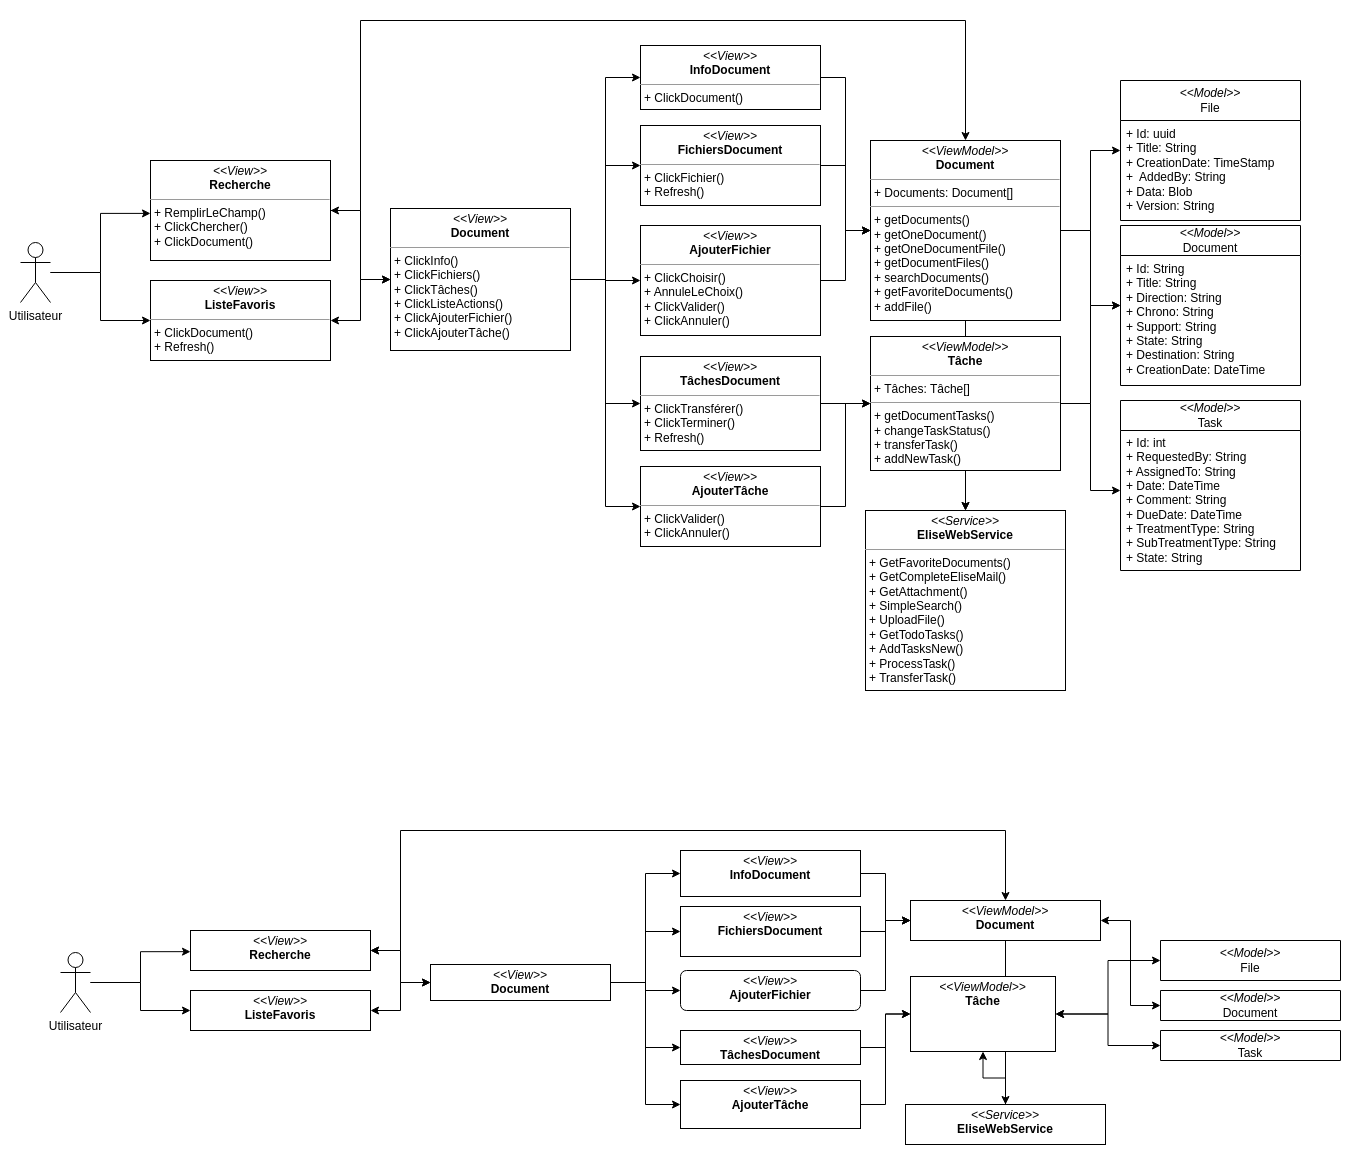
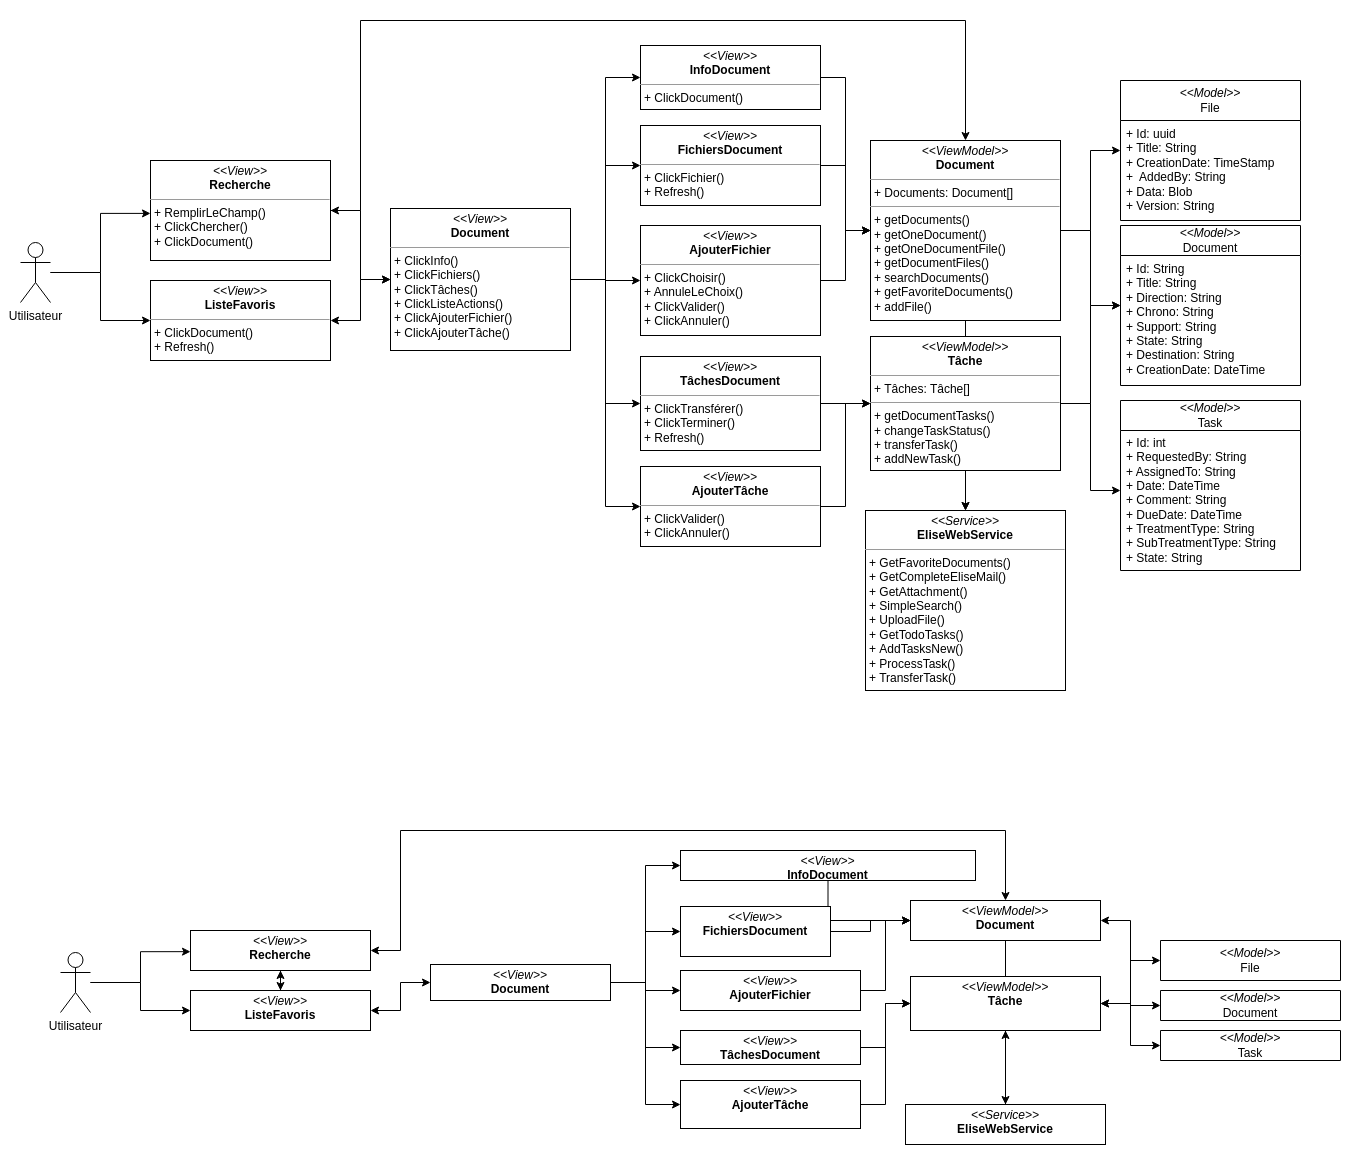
- <mxCell id="56" value="&lt;p style=&quot;margin:0px;margin-top:4px;text-align:center;&quot;&gt;&lt;i&gt;&amp;lt;&amp;lt;View&amp;gt;&amp;gt;&lt;/i&gt;&lt;br&gt;&lt;b&gt;InfoDocument&lt;/b&gt;&lt;/p&gt;&lt;p style=&quot;border-color: var(--border-color); margin: 0px 0px 0px 4px;&quot;&gt;&lt;br&gt;&lt;/p&gt;" style="verticalAlign=top;align=left;overflow=fill;fontSize=12;fontFamily=Helvetica;html=1;whiteSpace=wrap;" parent="1" vertex="1"><mxGeometry x="680" y="850" width="180" height="46" as="geometry" /></mxCell>
+ <mxCell id="56" value="&lt;p style=&quot;margin:0px;margin-top:4px;text-align:center;&quot;&gt;&lt;i&gt;&amp;lt;&amp;lt;View&amp;gt;&amp;gt;&lt;/i&gt;&lt;br&gt;&lt;b&gt;InfoDocument&lt;/b&gt;&lt;/p&gt;&lt;p style=&quot;border-color: var(--border-color); margin: 0px 0px 0px 4px;&quot;&gt;&lt;br&gt;&lt;/p&gt;" style="verticalAlign=top;align=left;overflow=fill;fontSize=12;fontFamily=Helvetica;html=1;whiteSpace=wrap;" parent="1" vertex="1"><mxGeometry x="680" y="850" width="295" height="30" as="geometry" /></mxCell>
- <mxCell id="58" value="&lt;p style=&quot;margin:0px;margin-top:4px;text-align:center;&quot;&gt;&lt;i&gt;&amp;lt;&amp;lt;View&amp;gt;&amp;gt;&lt;/i&gt;&lt;br&gt;&lt;b&gt;FichiersDocument&lt;/b&gt;&lt;/p&gt;&lt;p style=&quot;border-color: var(--border-color); margin: 0px 0px 0px 4px;&quot;&gt;&lt;br&gt;&lt;/p&gt;" style="verticalAlign=top;align=left;overflow=fill;fontSize=12;fontFamily=Helvetica;html=1;whiteSpace=wrap;" parent="1" vertex="1"><mxGeometry x="680" y="906" width="180" height="50" as="geometry" /></mxCell>
+ <mxCell id="58" value="&lt;p style=&quot;margin:0px;margin-top:4px;text-align:center;&quot;&gt;&lt;i&gt;&amp;lt;&amp;lt;View&amp;gt;&amp;gt;&lt;/i&gt;&lt;br&gt;&lt;b&gt;FichiersDocument&lt;/b&gt;&lt;/p&gt;&lt;p style=&quot;border-color: var(--border-color); margin: 0px 0px 0px 4px;&quot;&gt;&lt;br&gt;&lt;/p&gt;" style="verticalAlign=top;align=left;overflow=fill;fontSize=12;fontFamily=Helvetica;html=1;whiteSpace=wrap;" parent="1" vertex="1"><mxGeometry x="680" y="906" width="150" height="50" as="geometry" /></mxCell>
- <mxCell id="46" style="edgeStyle=orthogonalEdgeStyle;rounded=0;orthogonalLoop=1;jettySize=auto;html=1;startArrow=classic;startFill=1;" parent="1" source="48" target="54" edge="1"><mxGeometry relative="1" as="geometry" /></mxCell>
+ <mxCell id="46" style="edgeStyle=orthogonalEdgeStyle;rounded=0;orthogonalLoop=1;jettySize=auto;html=1;startArrow=classic;startFill=1;" parent="1" source="48" target="45" edge="1"><mxGeometry relative="1" as="geometry" /></mxCell>
- <mxCell id="64" value="&lt;p style=&quot;margin:0px;margin-top:4px;text-align:center;&quot;&gt;&lt;i&gt;&amp;lt;&amp;lt;View&amp;gt;&amp;gt;&lt;/i&gt;&lt;br&gt;&lt;b&gt;AjouterFichier&lt;/b&gt;&lt;/p&gt;&lt;p style=&quot;border-color: var(--border-color); margin: 0px 0px 0px 4px;&quot;&gt;&lt;br&gt;&lt;/p&gt;" style="verticalAlign=top;align=left;overflow=fill;fontSize=12;fontFamily=Helvetica;html=1;whiteSpace=wrap;rounded=1;" parent="1" vertex="1"><mxGeometry x="680" y="970" width="180" height="40" as="geometry" /></mxCell>
+ <mxCell id="64" value="&lt;p style=&quot;margin:0px;margin-top:4px;text-align:center;&quot;&gt;&lt;i&gt;&amp;lt;&amp;lt;View&amp;gt;&amp;gt;&lt;/i&gt;&lt;br&gt;&lt;b&gt;AjouterFichier&lt;/b&gt;&lt;/p&gt;&lt;p style=&quot;border-color: var(--border-color); margin: 0px 0px 0px 4px;&quot;&gt;&lt;br&gt;&lt;/p&gt;" style="verticalAlign=top;align=left;overflow=fill;fontSize=12;fontFamily=Helvetica;html=1;whiteSpace=wrap;" parent="1" vertex="1"><mxGeometry x="680" y="970" width="180" height="40" as="geometry" /></mxCell>
- <mxCell id="71" value="&lt;p style=&quot;margin:0px;margin-top:4px;text-align:center;&quot;&gt;&lt;i&gt;&amp;lt;&amp;lt;ViewModel&amp;gt;&amp;gt;&lt;/i&gt;&lt;br&gt;&lt;b&gt;Tâche&lt;/b&gt;&lt;/p&gt;&lt;p style=&quot;margin:0px;margin-left:4px;&quot;&gt;&lt;br&gt;&lt;/p&gt;" style="verticalAlign=top;align=left;overflow=fill;fontSize=12;fontFamily=Helvetica;html=1;whiteSpace=wrap;" parent="1" vertex="1"><mxGeometry x="910" y="976" width="145" height="75" as="geometry" /></mxCell>
+ <mxCell id="71" value="&lt;p style=&quot;margin:0px;margin-top:4px;text-align:center;&quot;&gt;&lt;i&gt;&amp;lt;&amp;lt;ViewModel&amp;gt;&amp;gt;&lt;/i&gt;&lt;br&gt;&lt;b&gt;Tâche&lt;/b&gt;&lt;/p&gt;&lt;p style=&quot;margin:0px;margin-left:4px;&quot;&gt;&lt;br&gt;&lt;/p&gt;" style="verticalAlign=top;align=left;overflow=fill;fontSize=12;fontFamily=Helvetica;html=1;whiteSpace=wrap;" parent="1" vertex="1"><mxGeometry x="910" y="976" width="190" height="54" as="geometry" /></mxCell>
